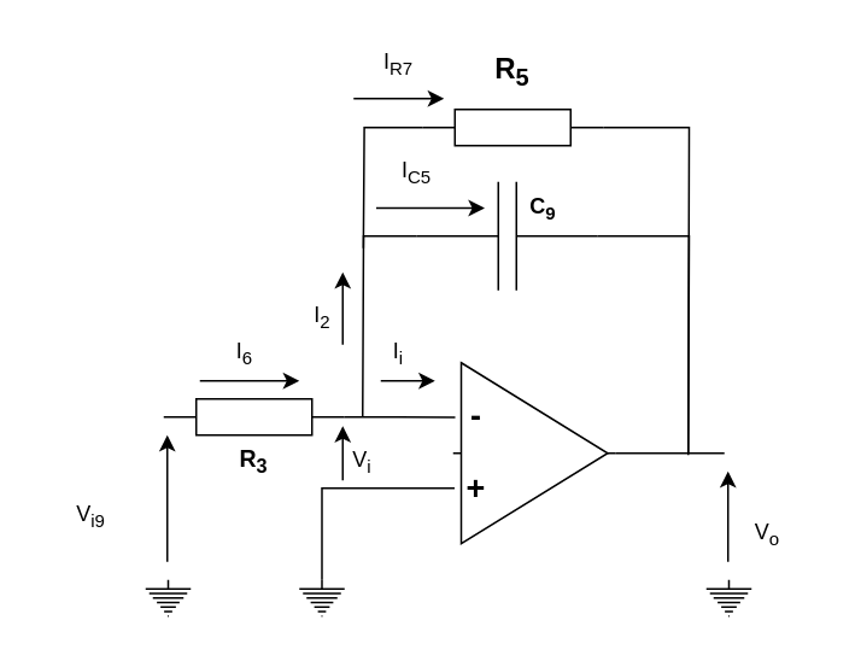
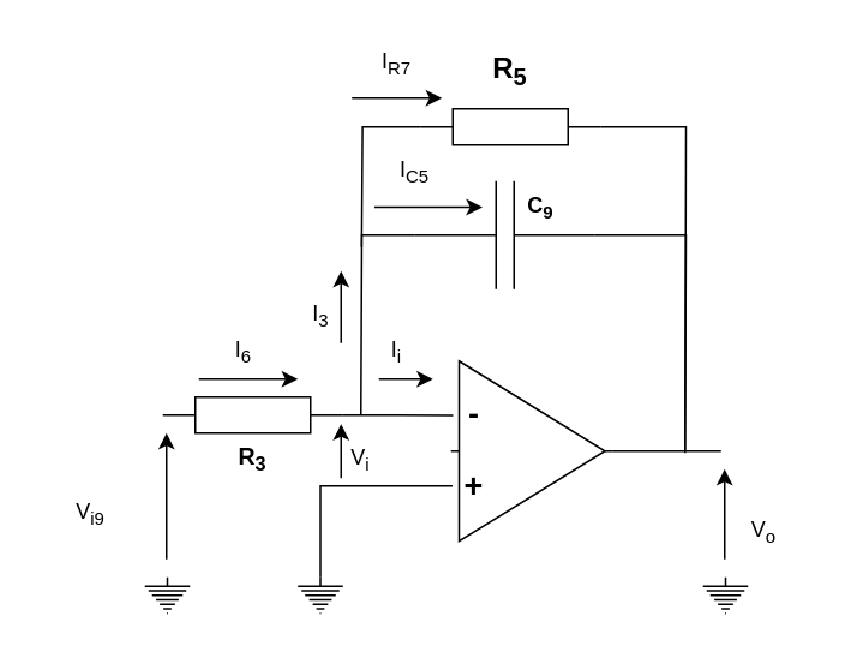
- <mxCell id="22" value="I&lt;sub&gt;2&lt;/sub&gt;" style="text;strokeColor=none;align=center;fillColor=none;html=1;verticalAlign=middle;whiteSpace=wrap;rounded=0;" parent="1" vertex="1"><mxGeometry x="147.5" y="160" width="60" height="30" as="geometry" /></mxCell>
+ <mxCell id="22" value="I&lt;sub&gt;3&lt;/sub&gt;" style="text;strokeColor=none;align=center;fillColor=none;html=1;verticalAlign=middle;whiteSpace=wrap;rounded=0;" parent="1" vertex="1"><mxGeometry x="147.5" y="160" width="60" height="30" as="geometry" /></mxCell>
